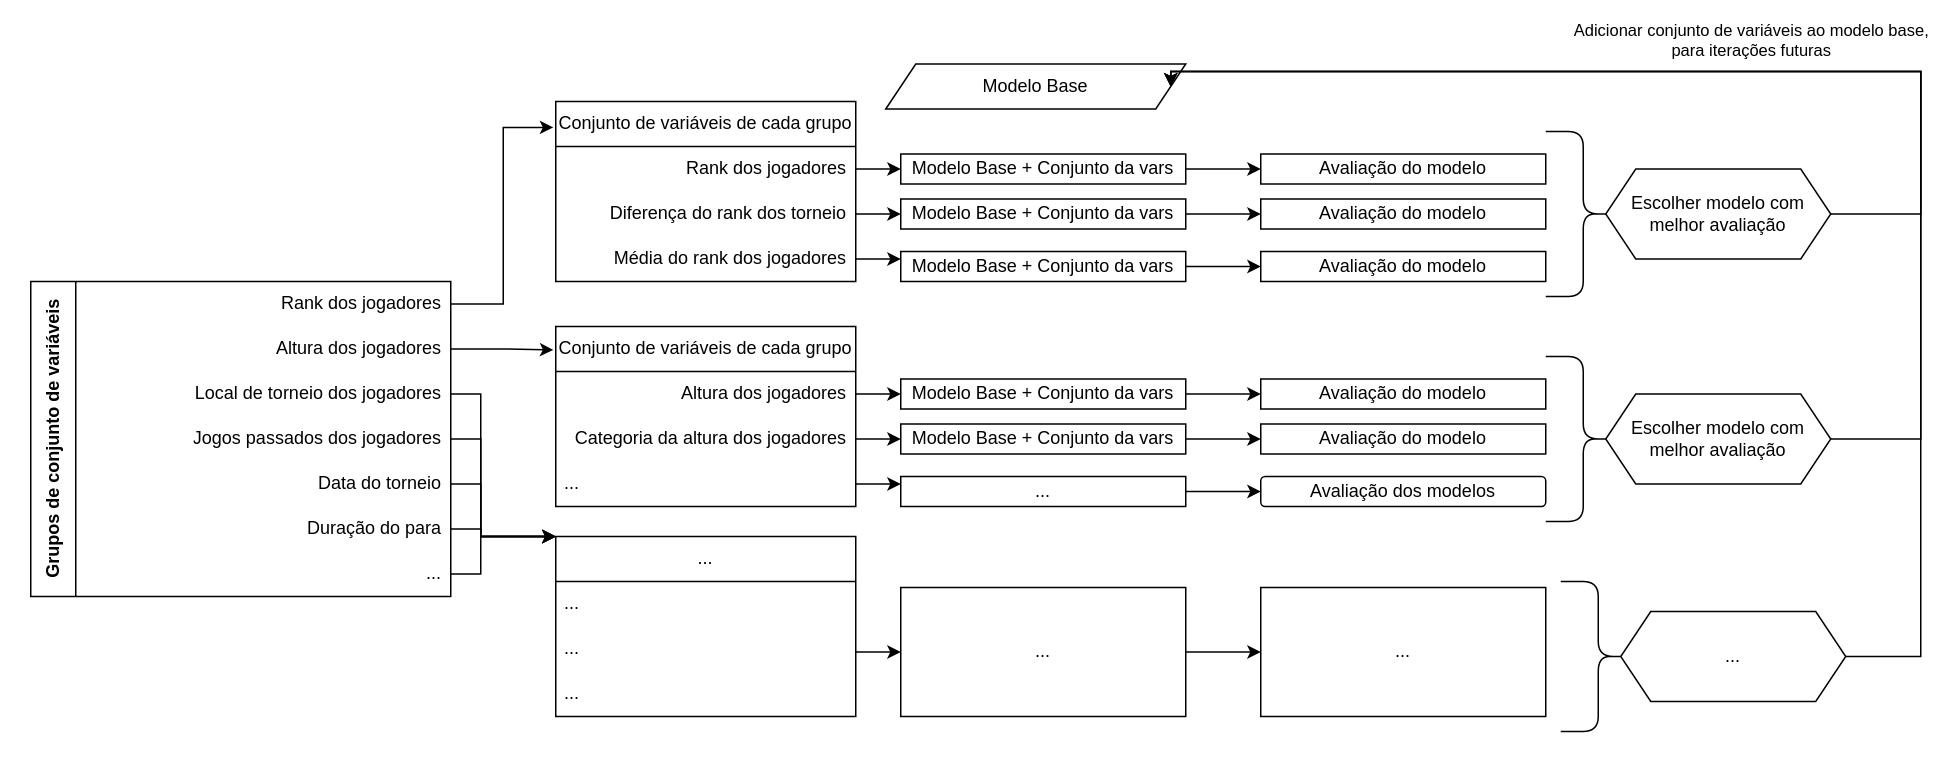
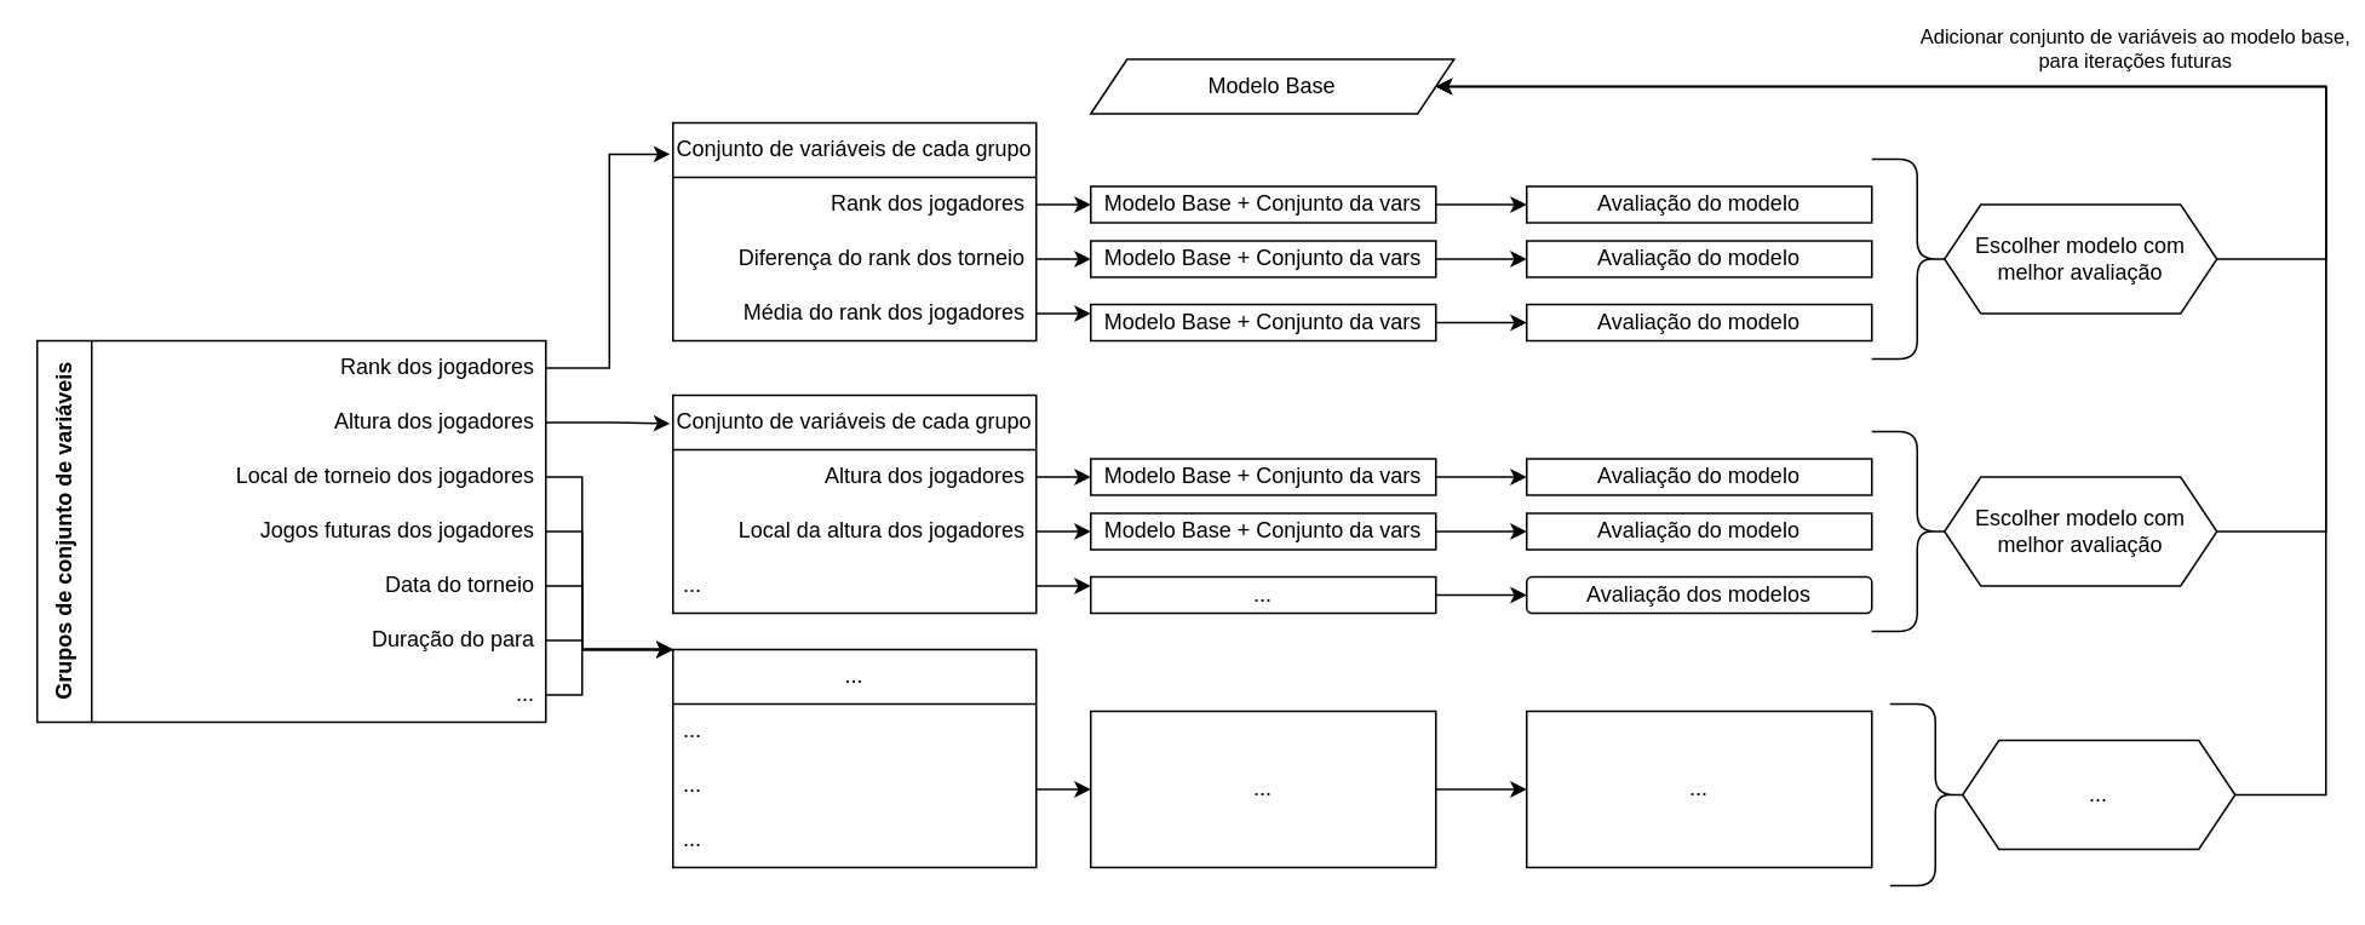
- <mxCell id="44" value="Modelo Base" style="shape=parallelogram;perimeter=parallelogramPerimeter;whiteSpace=wrap;html=1;fixedSize=1;" parent="1" vertex="1"><mxGeometry x="590" y="30" width="200" height="30" as="geometry" /></mxCell>
+ <mxCell id="44" value="Modelo Base" style="shape=parallelogram;perimeter=parallelogramPerimeter;whiteSpace=wrap;html=1;fixedSize=1;" parent="1" vertex="1"><mxGeometry x="600" y="20" width="200" height="30" as="geometry" /></mxCell>
- <mxCell id="6" value="Jogos passados dos jogadores" style="text;strokeColor=none;fillColor=none;align=right;verticalAlign=middle;spacingLeft=4;spacingRight=4;overflow=hidden;points=[[0,0.5],[1,0.5]];portConstraint=eastwest;rotatable=0;whiteSpace=wrap;html=1;" parent="2" vertex="1"><mxGeometry x="30" y="90" width="250" height="30" as="geometry" /></mxCell>
+ <mxCell id="6" value="Jogos futuras dos jogadores" style="text;strokeColor=none;fillColor=none;align=right;verticalAlign=middle;spacingLeft=4;spacingRight=4;overflow=hidden;points=[[0,0.5],[1,0.5]];portConstraint=eastwest;rotatable=0;whiteSpace=wrap;html=1;" parent="2" vertex="1"><mxGeometry x="30" y="90" width="250" height="30" as="geometry" /></mxCell>
- <mxCell id="18" value="Categoria da altura dos jogadores" style="text;strokeColor=none;fillColor=none;align=right;verticalAlign=middle;spacingLeft=4;spacingRight=4;overflow=hidden;points=[[0,0.5],[1,0.5]];portConstraint=eastwest;rotatable=0;whiteSpace=wrap;html=1;" parent="15" vertex="1"><mxGeometry y="60" width="200" height="30" as="geometry" /></mxCell>
+ <mxCell id="18" value="Local da altura dos jogadores" style="text;strokeColor=none;fillColor=none;align=right;verticalAlign=middle;spacingLeft=4;spacingRight=4;overflow=hidden;points=[[0,0.5],[1,0.5]];portConstraint=eastwest;rotatable=0;whiteSpace=wrap;html=1;" parent="15" vertex="1"><mxGeometry y="60" width="200" height="30" as="geometry" /></mxCell>
